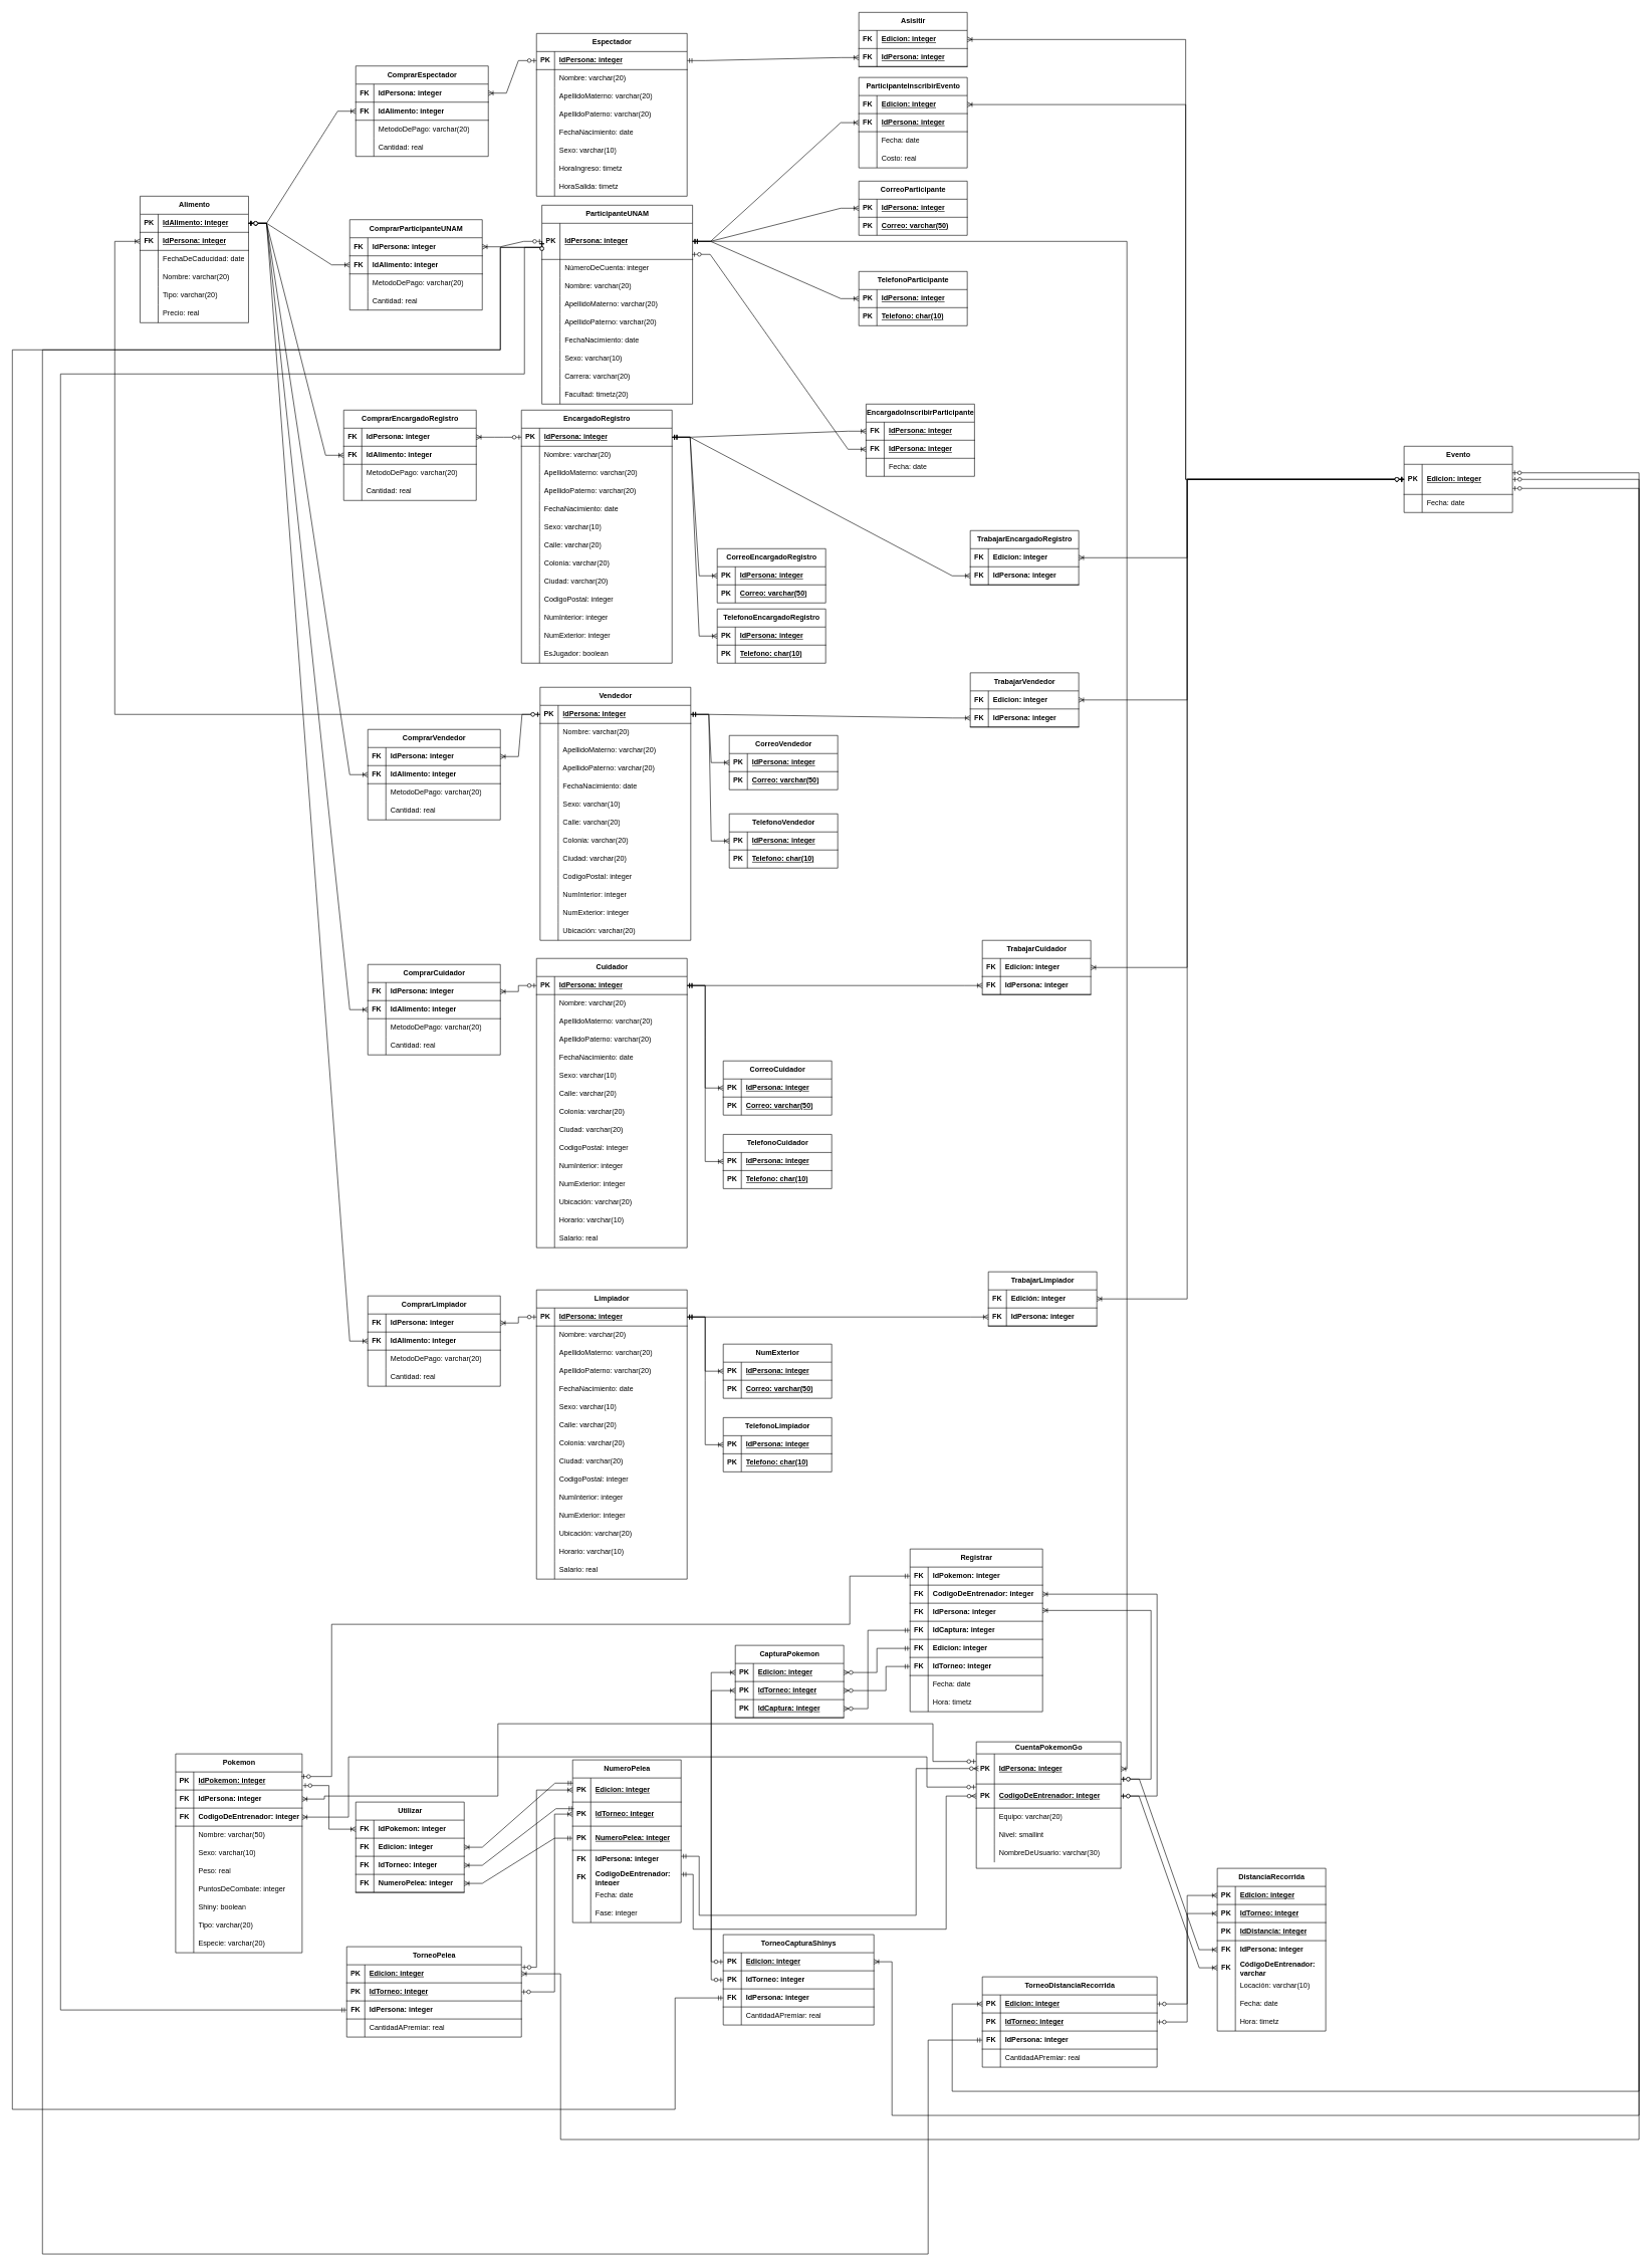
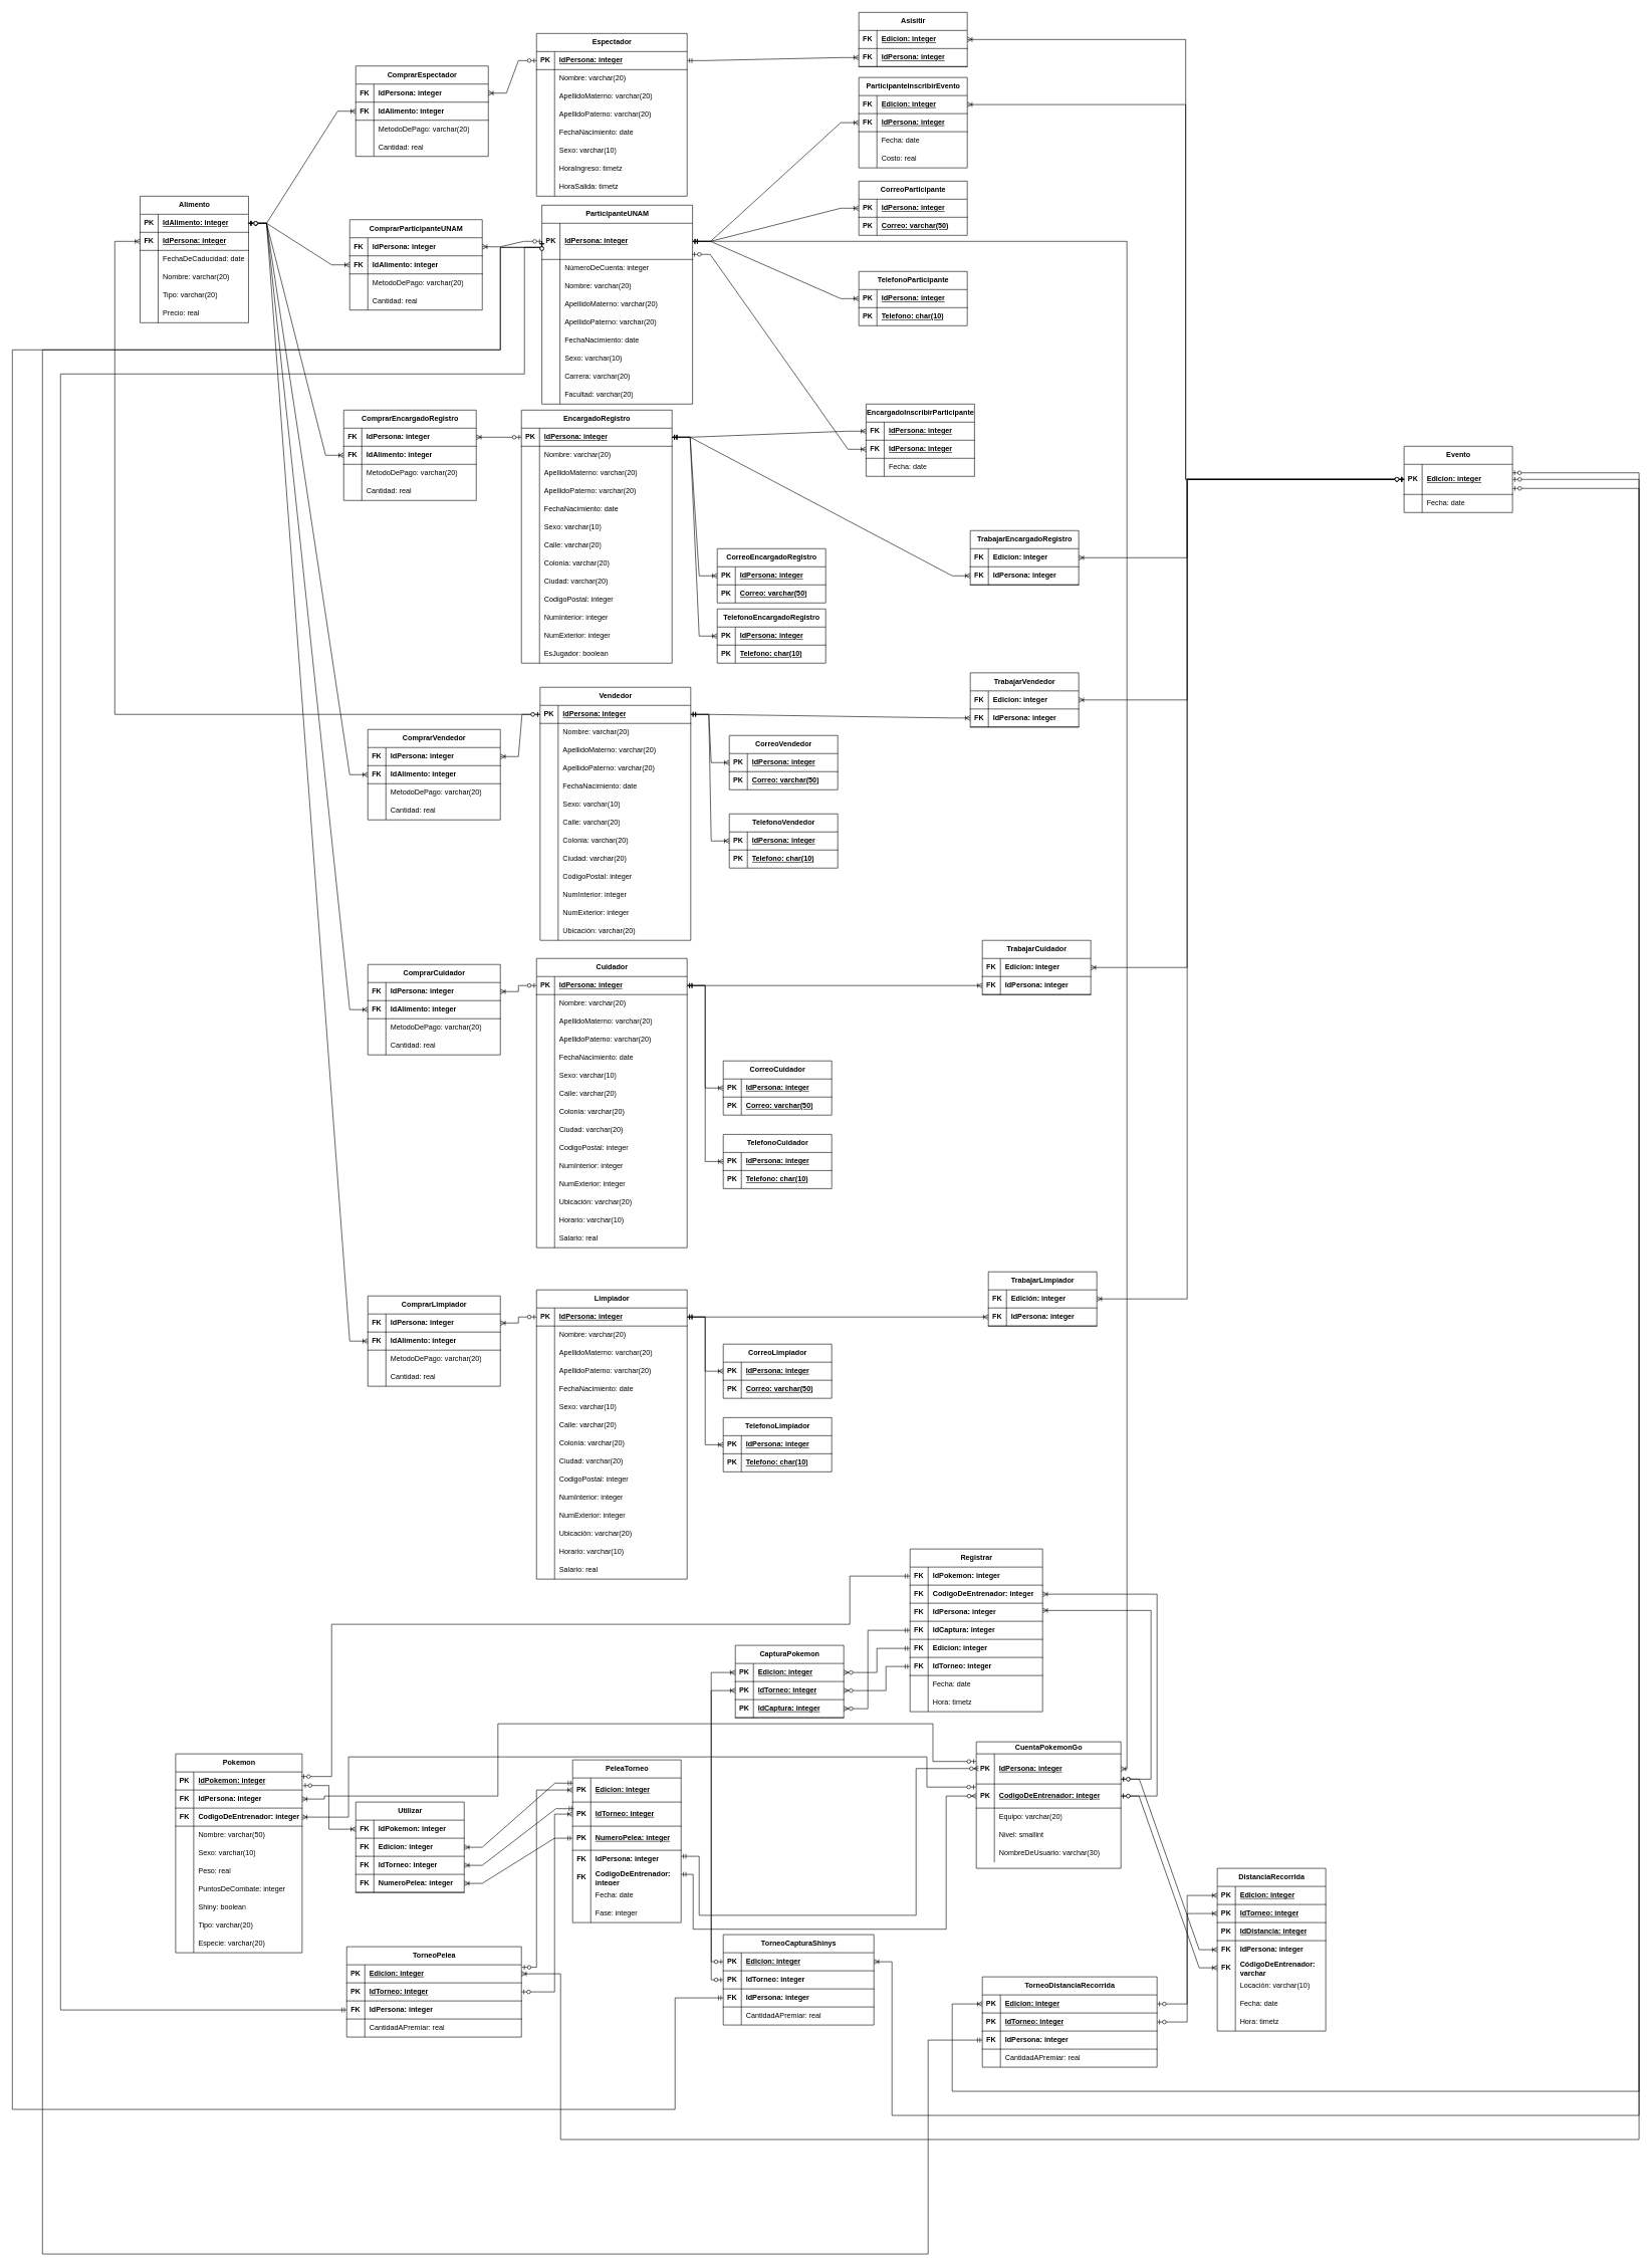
- <mxCell id="111" value="Facultad: timetz(20)" style="shape=partialRectangle;connectable=0;fillColor=none;top=0;left=0;bottom=0;right=0;align=left;spacingLeft=6;overflow=hidden;whiteSpace=wrap;html=1;" vertex="1" parent="109"><mxGeometry x="30" width="220" height="30" as="geometry"><mxRectangle width="220" height="30" as="alternateBounds" /></mxGeometry></mxCell>
+ <mxCell id="111" value="Facultad: varchar(20)" style="shape=partialRectangle;connectable=0;fillColor=none;top=0;left=0;bottom=0;right=0;align=left;spacingLeft=6;overflow=hidden;whiteSpace=wrap;html=1;" vertex="1" parent="109"><mxGeometry x="30" width="220" height="30" as="geometry"><mxRectangle width="220" height="30" as="alternateBounds" /></mxGeometry></mxCell>
- <mxCell id="292" value="NumExterior" style="shape=table;startSize=30;container=1;collapsible=1;childLayout=tableLayout;fixedRows=1;rowLines=0;fontStyle=1;align=center;resizeLast=1;html=1;" vertex="1" parent="1"><mxGeometry x="1200" y="2230" width="180" height="90" as="geometry" /></mxCell>
+ <mxCell id="292" value="CorreoLimpiador" style="shape=table;startSize=30;container=1;collapsible=1;childLayout=tableLayout;fixedRows=1;rowLines=0;fontStyle=1;align=center;resizeLast=1;html=1;" vertex="1" parent="1"><mxGeometry x="1200" y="2230" width="180" height="90" as="geometry" /></mxCell>
- <mxCell id="415" value="NumeroPelea" style="shape=table;startSize=30;container=1;collapsible=1;childLayout=tableLayout;fixedRows=1;rowLines=0;fontStyle=1;align=center;resizeLast=1;html=1;" vertex="1" parent="1"><mxGeometry x="950" y="2920" width="180" height="270" as="geometry" /></mxCell>
+ <mxCell id="415" value="PeleaTorneo" style="shape=table;startSize=30;container=1;collapsible=1;childLayout=tableLayout;fixedRows=1;rowLines=0;fontStyle=1;align=center;resizeLast=1;html=1;" vertex="1" parent="1"><mxGeometry x="950" y="2920" width="180" height="270" as="geometry" /></mxCell>
